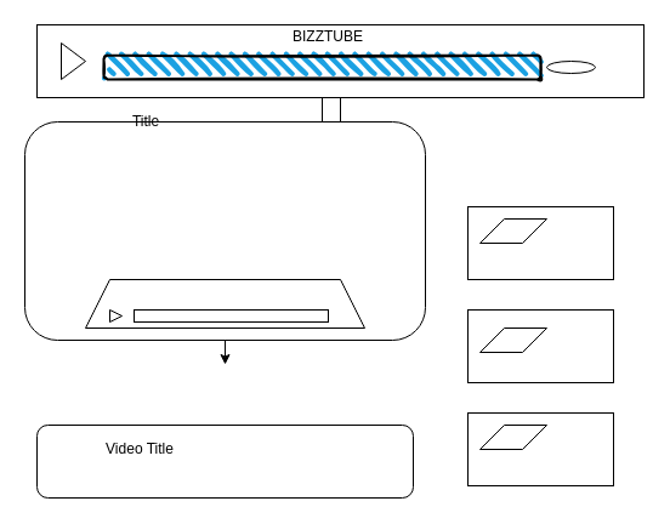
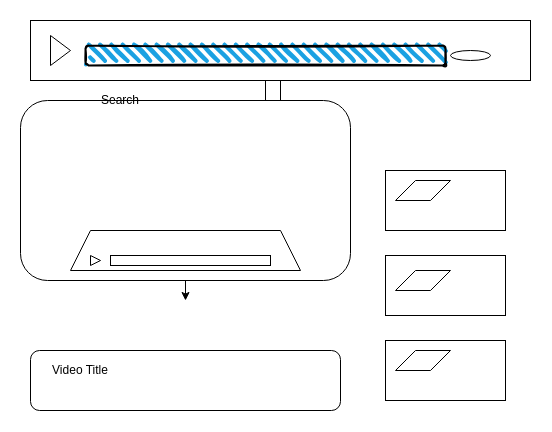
- <mxCell id="7" value="BIZZTUBE" style="text;html=1;strokeColor=none;fillColor=none;align=center;verticalAlign=middle;whiteSpace=wrap;rounded=0;" vertex="1" parent="1"><mxGeometry x="240" y="20" width="60" height="20" as="geometry" /></mxCell>
- <mxCell id="22" value="Title" style="text;html=1;strokeColor=none;fillColor=none;align=center;verticalAlign=middle;whiteSpace=wrap;rounded=0;" vertex="1" parent="1"><mxGeometry x="100" y="90" width="40" height="20" as="geometry" /></mxCell>
+ <mxCell id="22" value="Search" style="text;html=1;strokeColor=none;fillColor=none;align=center;verticalAlign=middle;whiteSpace=wrap;rounded=0;" vertex="1" parent="1"><mxGeometry x="100" y="90" width="40" height="20" as="geometry" /></mxCell>
- <mxCell id="17" value="Video Title" style="text;html=1;strokeColor=none;fillColor=none;align=center;verticalAlign=middle;whiteSpace=wrap;rounded=0;" vertex="1" parent="1"><mxGeometry x="75" y="360" width="80" height="20" as="geometry" /></mxCell>
+ <mxCell id="17" value="Video Title" style="text;html=1;strokeColor=none;fillColor=none;align=center;verticalAlign=middle;whiteSpace=wrap;rounded=0;" vertex="1" parent="1"><mxGeometry x="40" y="360" width="80" height="20" as="geometry" /></mxCell>
